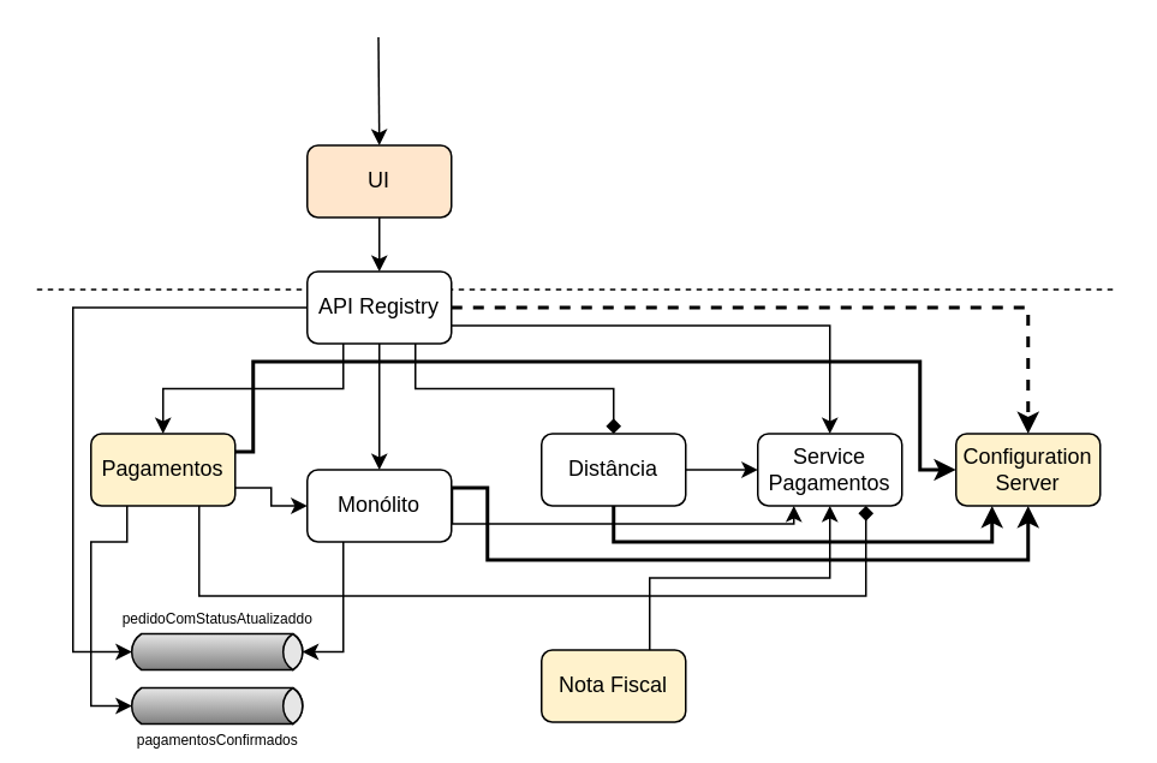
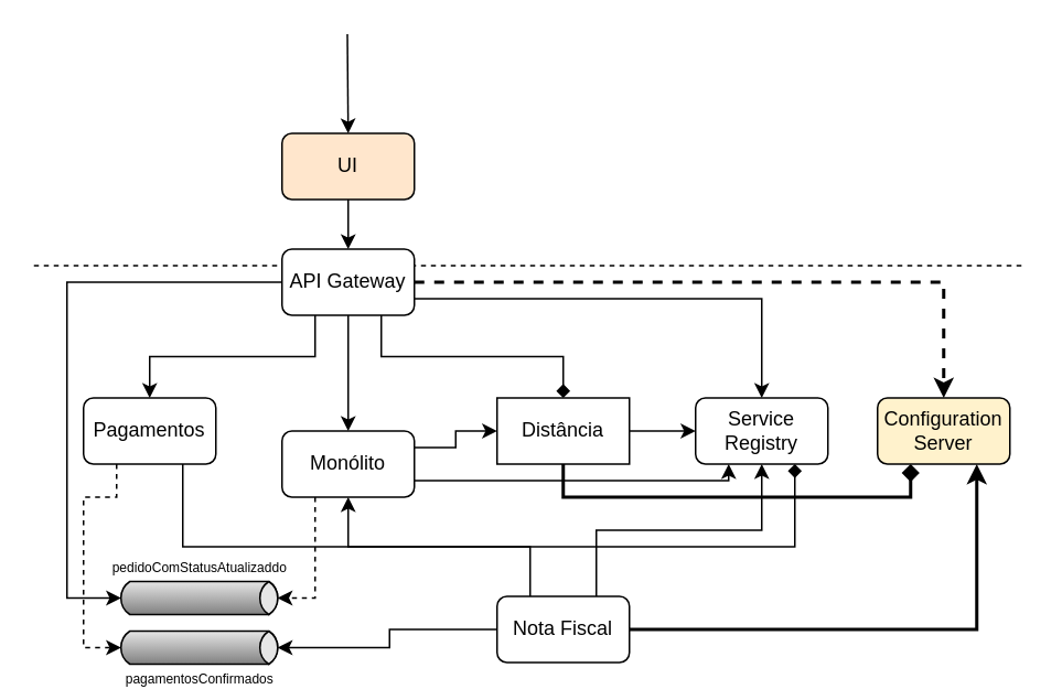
- <mxCell id="11" value="API Registry" style="rounded=1;whiteSpace=wrap;html=1;strokeWidth=1;" parent="1" vertex="1"><mxGeometry x="170" y="150" width="80" height="40" as="geometry" /></mxCell>
+ <mxCell id="11" value="API Gateway" style="rounded=1;whiteSpace=wrap;html=1;strokeWidth=1;" parent="1" vertex="1"><mxGeometry x="170" y="150" width="80" height="40" as="geometry" /></mxCell>
- <mxCell id="20" style="edgeStyle=orthogonalEdgeStyle;rounded=0;orthogonalLoop=1;jettySize=auto;html=1;exitX=1;exitY=0.25;exitDx=0;exitDy=0;entryX=0;entryY=0.5;entryDx=0;entryDy=0;strokeWidth=2;" edge="1" parent="1" source="21" target="34"><mxGeometry relative="1" as="geometry"><Array as="points"><mxPoint x="140" y="250" /><mxPoint x="140" y="200" /><mxPoint x="510" y="200" /><mxPoint x="510" y="260" /></Array></mxGeometry></mxCell>
- <mxCell id="21" value="Pagamentos" style="rounded=1;whiteSpace=wrap;html=1;strokeWidth=1;fillColor=#fff2cc;" parent="1" vertex="1"><mxGeometry x="50" y="240" width="80" height="40" as="geometry" /></mxCell>
+ <mxCell id="21" value="Pagamentos" style="rounded=1;whiteSpace=wrap;html=1;strokeWidth=1;" parent="1" vertex="1"><mxGeometry x="50" y="240" width="80" height="40" as="geometry" /></mxCell>
+ <mxCell id="12" style="edgeStyle=orthogonalEdgeStyle;rounded=0;orthogonalLoop=1;jettySize=auto;html=1;exitX=1;exitY=0.25;exitDx=0;exitDy=0;entryX=0;entryY=0.5;entryDx=0;entryDy=0;fontSize=10;strokeWidth=1;" parent="1" source="16" target="24" edge="1"><mxGeometry relative="1" as="geometry" /></mxCell>
- <mxCell id="24" value="Distância" style="rounded=1;whiteSpace=wrap;html=1;strokeWidth=1;" parent="1" vertex="1"><mxGeometry x="300" y="240" width="80" height="40" as="geometry" /></mxCell>
+ <mxCell id="24" value="Distância" style="whiteSpace=wrap;html=1;strokeWidth=1;rounded=0;" parent="1" vertex="1"><mxGeometry x="300" y="240" width="80" height="40" as="geometry" /></mxCell>
- <mxCell id="33" value="Service&lt;br&gt;Pagamentos" style="rounded=1;whiteSpace=wrap;html=1;strokeWidth=1;" parent="1" vertex="1"><mxGeometry x="420" y="240" width="80" height="40" as="geometry" /></mxCell>
+ <mxCell id="33" value="Service&lt;br&gt;Registry" style="rounded=1;whiteSpace=wrap;html=1;strokeWidth=1;" parent="1" vertex="1"><mxGeometry x="420" y="240" width="80" height="40" as="geometry" /></mxCell>
- <mxCell id="17" style="edgeStyle=orthogonalEdgeStyle;rounded=0;orthogonalLoop=1;jettySize=auto;html=1;exitX=1;exitY=0.75;exitDx=0;exitDy=0;entryX=0;entryY=0.5;entryDx=0;entryDy=0;fontSize=10;strokeWidth=1;" parent="1" source="21" target="16" edge="1"><mxGeometry relative="1" as="geometry" /></mxCell>
- <mxCell id="23" style="edgeStyle=orthogonalEdgeStyle;rounded=0;orthogonalLoop=1;jettySize=auto;html=1;exitX=0.5;exitY=1;exitDx=0;exitDy=0;strokeWidth=2;entryX=0.25;entryY=1;entryDx=0;entryDy=0;" edge="1" parent="1" source="24" target="34"><mxGeometry relative="1" as="geometry"><mxPoint x="590" y="290" as="targetPoint" /><Array as="points"><mxPoint x="340" y="300" /><mxPoint x="550" y="300" /></Array></mxGeometry></mxCell>
+ <mxCell id="23" style="edgeStyle=orthogonalEdgeStyle;rounded=0;orthogonalLoop=1;jettySize=auto;html=1;exitX=0.5;exitY=1;exitDx=0;exitDy=0;strokeWidth=2;entryX=0.25;entryY=1;entryDx=0;entryDy=0;endArrow=diamond;" edge="1" parent="1" source="24" target="34"><mxGeometry relative="1" as="geometry"><mxPoint x="590" y="290" as="targetPoint" /><Array as="points"><mxPoint x="340" y="300" /><mxPoint x="550" y="300" /></Array></mxGeometry></mxCell>
- <mxCell id="15" style="edgeStyle=orthogonalEdgeStyle;rounded=0;orthogonalLoop=1;jettySize=auto;html=1;exitX=1;exitY=0.75;exitDx=0;exitDy=0;entryX=0.5;entryY=1;entryDx=0;entryDy=0;strokeWidth=2;" edge="1" parent="1" source="16" target="34"><mxGeometry relative="1" as="geometry"><Array as="points"><mxPoint x="270" y="270" /><mxPoint x="270" y="310" /><mxPoint x="570" y="310" /></Array></mxGeometry></mxCell>
- <mxCell id="18" style="edgeStyle=orthogonalEdgeStyle;rounded=0;orthogonalLoop=1;jettySize=auto;html=1;exitX=0.25;exitY=1;exitDx=0;exitDy=0;entryX=0;entryY=0.5;entryDx=2.7;entryDy=0;entryPerimeter=0;strokeColor=#000000;strokeWidth=1;" parent="1" source="21" target="31" edge="1"><mxGeometry relative="1" as="geometry"><Array as="points"><mxPoint x="70" y="300" /><mxPoint x="50" y="300" /><mxPoint x="50" y="391" /></Array></mxGeometry></mxCell>
+ <mxCell id="18" style="edgeStyle=orthogonalEdgeStyle;rounded=0;orthogonalLoop=1;jettySize=auto;html=1;exitX=0.25;exitY=1;exitDx=0;exitDy=0;entryX=0;entryY=0.5;entryDx=2.7;entryDy=0;entryPerimeter=0;strokeColor=#000000;strokeWidth=1;dashed=1;" parent="1" source="21" target="31" edge="1"><mxGeometry relative="1" as="geometry"><Array as="points"><mxPoint x="70" y="300" /><mxPoint x="50" y="300" /><mxPoint x="50" y="391" /></Array></mxGeometry></mxCell>
- <mxCell id="13" style="edgeStyle=orthogonalEdgeStyle;rounded=0;orthogonalLoop=1;jettySize=auto;html=1;exitX=0.25;exitY=1;exitDx=0;exitDy=0;entryX=1;entryY=0.5;entryDx=-2.7;entryDy=0;entryPerimeter=0;strokeColor=#000000;strokeWidth=1;" parent="1" source="16" target="30" edge="1"><mxGeometry relative="1" as="geometry"><Array as="points"><mxPoint x="190" y="361" /></Array></mxGeometry></mxCell>
+ <mxCell id="13" style="edgeStyle=orthogonalEdgeStyle;rounded=0;orthogonalLoop=1;jettySize=auto;html=1;exitX=0.25;exitY=1;exitDx=0;exitDy=0;entryX=1;entryY=0.5;entryDx=-2.7;entryDy=0;entryPerimeter=0;strokeColor=#000000;strokeWidth=1;dashed=1;" parent="1" source="16" target="30" edge="1"><mxGeometry relative="1" as="geometry"><Array as="points"><mxPoint x="190" y="361" /></Array></mxGeometry></mxCell>
+ <mxCell id="26" style="edgeStyle=orthogonalEdgeStyle;rounded=0;orthogonalLoop=1;jettySize=auto;html=1;exitX=0.25;exitY=0;exitDx=0;exitDy=0;entryX=0.5;entryY=1;entryDx=0;entryDy=0;strokeColor=#000000;strokeWidth=1;" parent="1" source="29" target="16" edge="1"><mxGeometry relative="1" as="geometry" /></mxCell>
- <mxCell id="29" value="Nota Fiscal" style="rounded=1;whiteSpace=wrap;html=1;strokeWidth=1;fillColor=#fff2cc;" parent="1" vertex="1"><mxGeometry x="300" y="360" width="80" height="40" as="geometry" /></mxCell>
+ <mxCell id="29" value="Nota Fiscal" style="rounded=1;whiteSpace=wrap;html=1;strokeWidth=1;" parent="1" vertex="1"><mxGeometry x="300" y="360" width="80" height="40" as="geometry" /></mxCell>
+ <mxCell id="28" style="edgeStyle=orthogonalEdgeStyle;rounded=0;orthogonalLoop=1;jettySize=auto;html=1;exitX=1;exitY=0.5;exitDx=0;exitDy=0;entryX=0.75;entryY=1;entryDx=0;entryDy=0;strokeWidth=2;" edge="1" parent="1" source="29" target="34"><mxGeometry relative="1" as="geometry" /></mxCell>
+ <mxCell id="25" style="edgeStyle=orthogonalEdgeStyle;rounded=0;orthogonalLoop=1;jettySize=auto;html=1;exitX=0;exitY=0.5;exitDx=0;exitDy=0;entryX=1;entryY=0.5;entryDx=-2.7;entryDy=0;entryPerimeter=0;strokeColor=#000000;strokeWidth=1;" parent="1" source="29" target="31" edge="1"><mxGeometry relative="1" as="geometry" /></mxCell>
